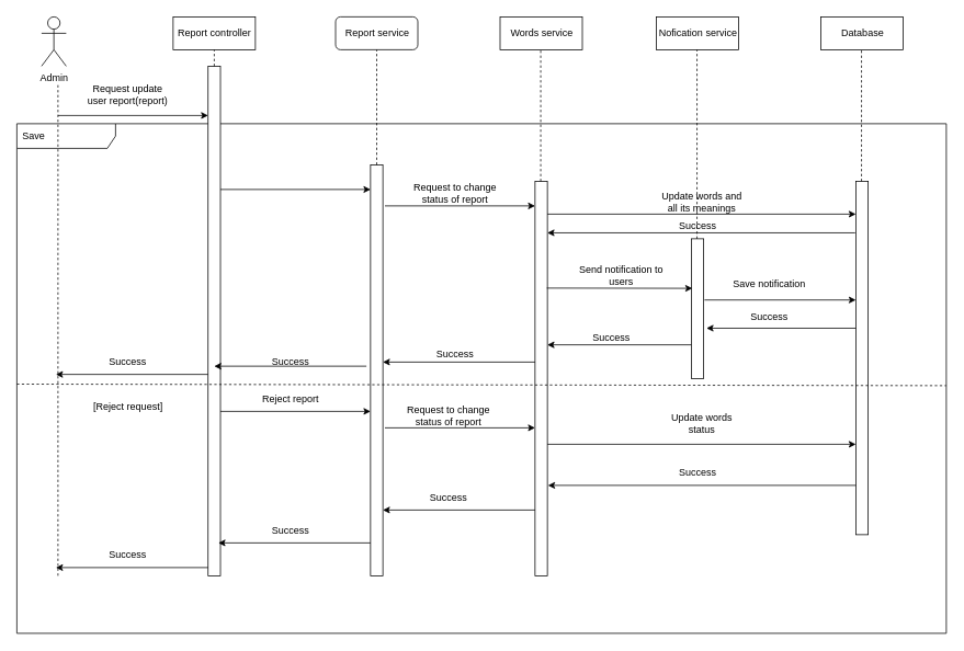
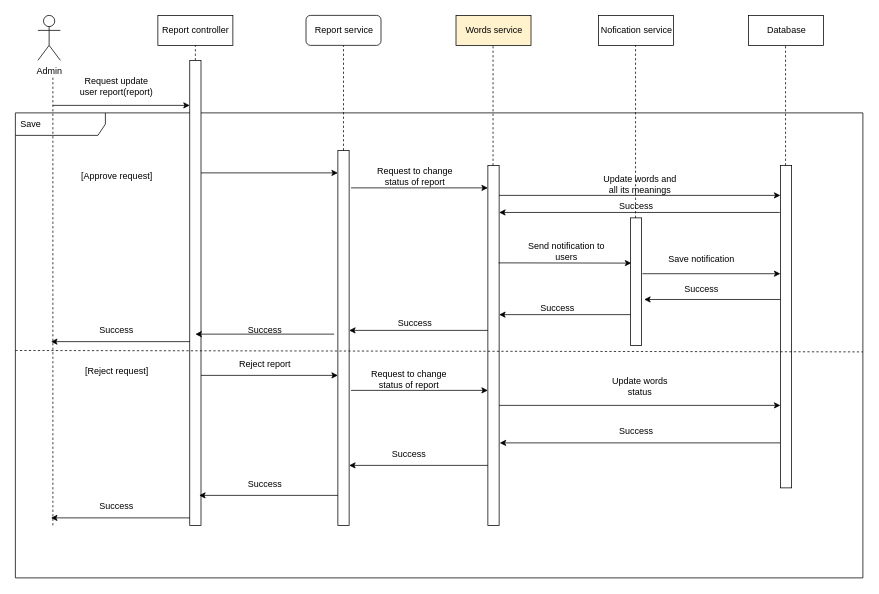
- <mxCell id="13" value="&lt;span style=&quot;&quot;&gt;Words service&lt;/span&gt;" style="html=1;" vertex="1" parent="1"><mxGeometry x="607.5" y="20" width="100" height="40" as="geometry" /></mxCell>
+ <mxCell id="13" value="&lt;span style=&quot;&quot;&gt;Words service&lt;/span&gt;" style="html=1;fillColor=#fff2cc;" vertex="1" parent="1"><mxGeometry x="607.5" y="20" width="100" height="40" as="geometry" /></mxCell>
+ <mxCell id="17" value="[Approve request]" style="text;html=1;strokeColor=none;fillColor=none;align=center;verticalAlign=middle;whiteSpace=wrap;rounded=0;" vertex="1" parent="1"><mxGeometry x="87.5" y="220" width="135" height="30" as="geometry" /></mxCell>
